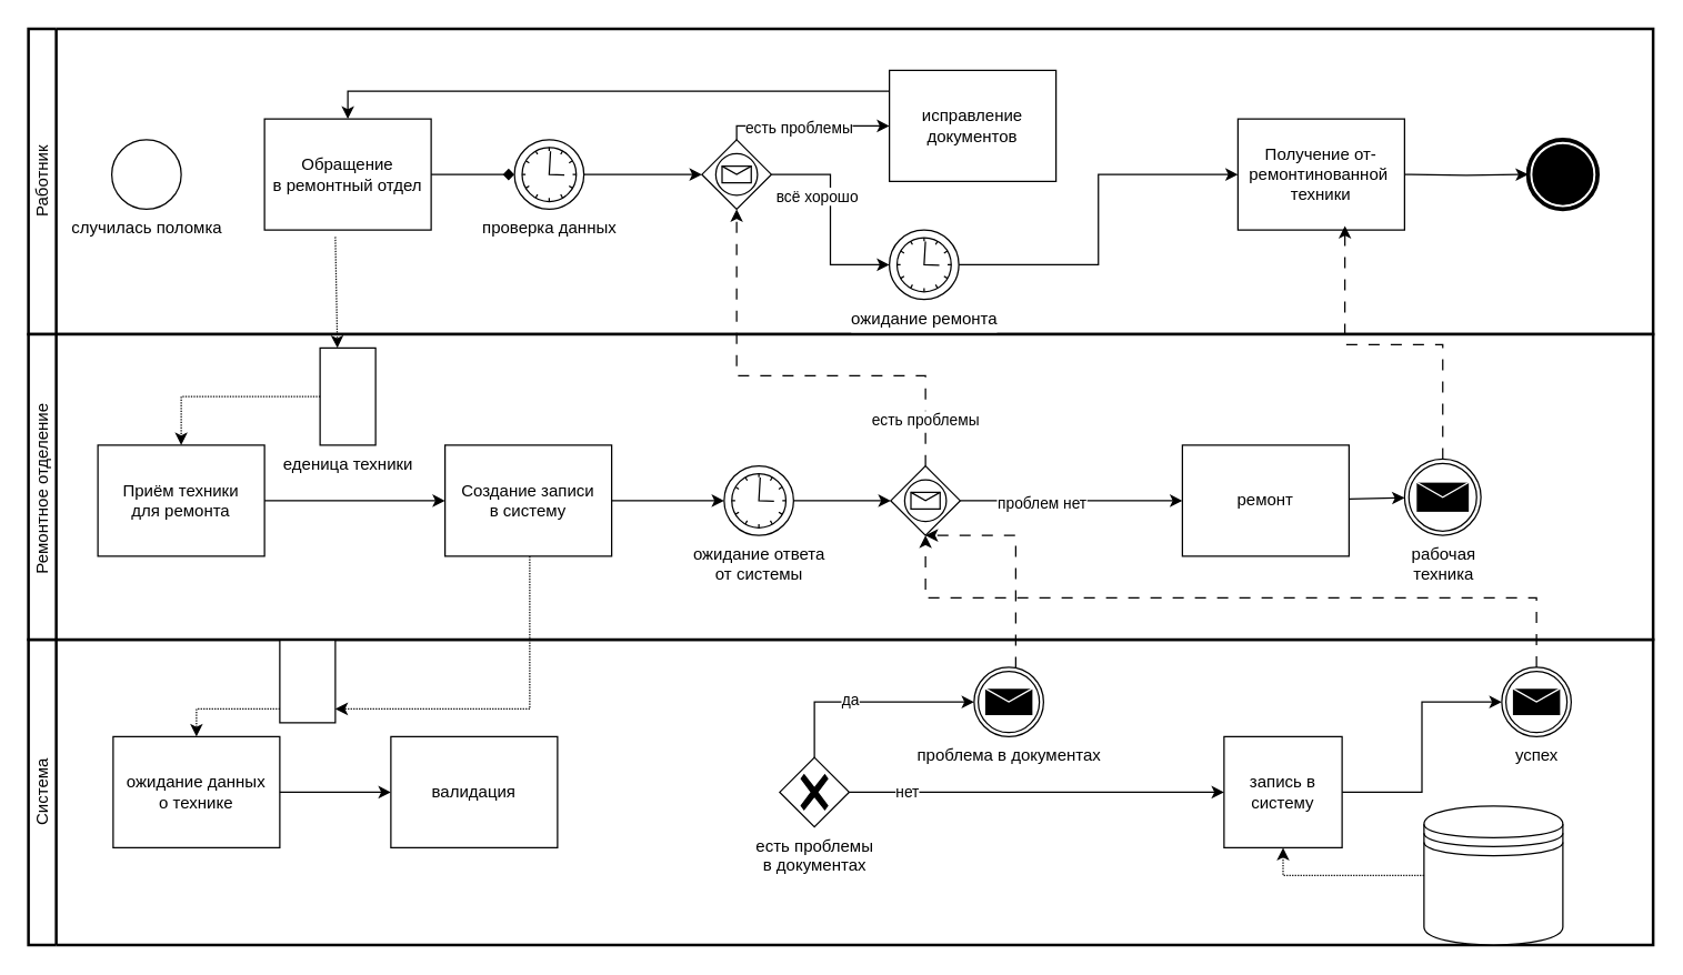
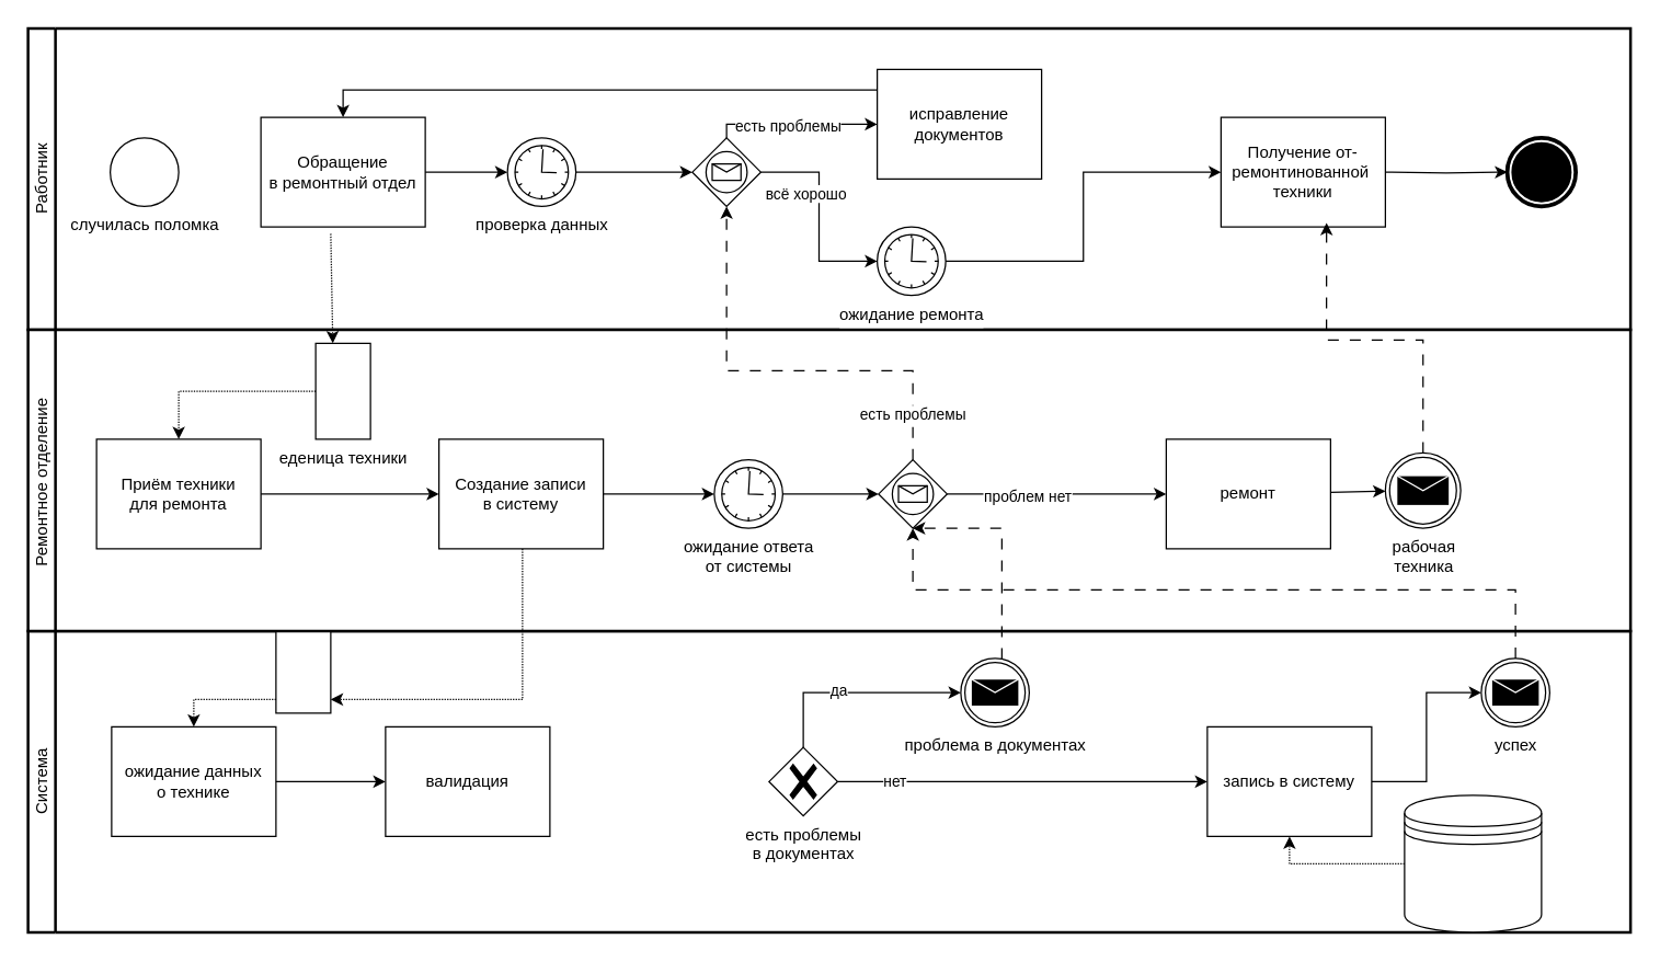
- <mxCell id="9" value="" style="edgeStyle=orthogonalEdgeStyle;rounded=0;orthogonalLoop=1;jettySize=auto;html=1;entryX=0;entryY=0.5;entryDx=0;entryDy=0;entryPerimeter=0;endArrow=diamond;" edge="1" parent="2" source="4" target="8"><mxGeometry relative="1" as="geometry"><mxPoint x="290" y="105" as="sourcePoint" /><mxPoint x="650" y="105" as="targetPoint" /></mxGeometry></mxCell>
+ <mxCell id="9" value="" style="edgeStyle=orthogonalEdgeStyle;rounded=0;orthogonalLoop=1;jettySize=auto;html=1;entryX=0;entryY=0.5;entryDx=0;entryDy=0;entryPerimeter=0;" edge="1" parent="2" source="4" target="8"><mxGeometry relative="1" as="geometry"><mxPoint x="290" y="105" as="sourcePoint" /><mxPoint x="650" y="105" as="targetPoint" /></mxGeometry></mxCell>
- <mxCell id="27" value="запись в систему" style="points=[[0.25,0,0],[0.5,0,0],[0.75,0,0],[1,0.25,0],[1,0.5,0],[1,0.75,0],[0.75,1,0],[0.5,1,0],[0.25,1,0],[0,0.75,0],[0,0.5,0],[0,0.25,0]];shape=mxgraph.bpmn.task2;whiteSpace=wrap;rectStyle=rounded;size=10;html=1;container=1;expand=0;collapsible=0;taskMarker=service;" vertex="1" parent="20"><mxGeometry x="861" y="70" width="85" height="80" as="geometry" /></mxCell>
+ <mxCell id="27" value="запись в систему" style="points=[[0.25,0,0],[0.5,0,0],[0.75,0,0],[1,0.25,0],[1,0.5,0],[1,0.75,0],[0.75,1,0],[0.5,1,0],[0.25,1,0],[0,0.75,0],[0,0.5,0],[0,0.25,0]];shape=mxgraph.bpmn.task2;whiteSpace=wrap;rectStyle=rounded;size=10;html=1;container=1;expand=0;collapsible=0;taskMarker=service;" vertex="1" parent="20"><mxGeometry x="861" y="70" width="120" height="80" as="geometry" /></mxCell>
